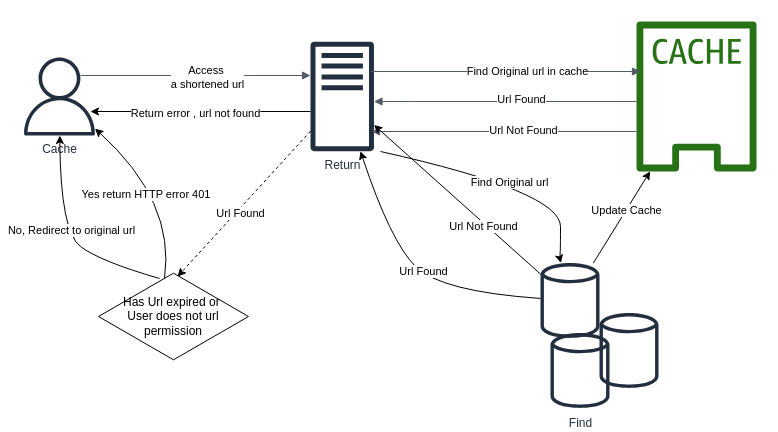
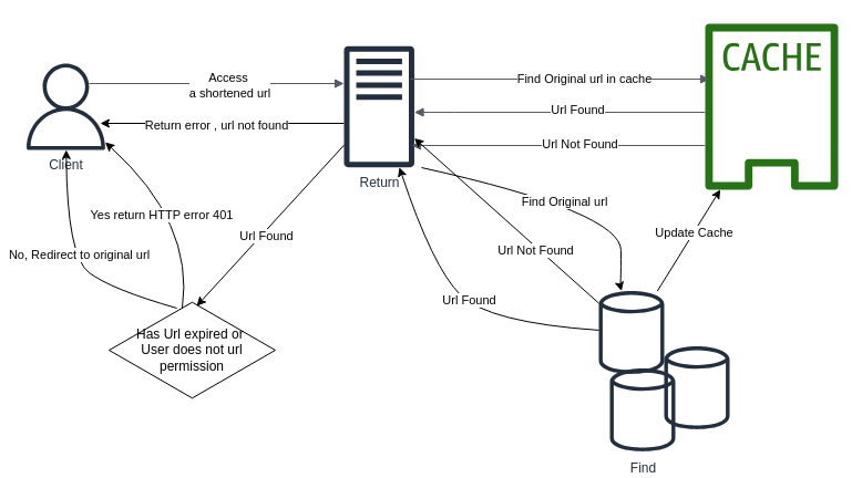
- <mxCell id="2" value="Cache" style="outlineConnect=0;fontColor=#232F3E;gradientColor=none;fillColor=#232F3E;strokeColor=none;dashed=0;verticalLabelPosition=bottom;verticalAlign=top;align=center;html=1;fontSize=12;fontStyle=0;aspect=fixed;pointerEvents=1;shape=mxgraph.aws4.user;" vertex="1" parent="1"><mxGeometry x="20" y="57" width="78" height="78" as="geometry" /></mxCell>
+ <mxCell id="2" value="Client" style="outlineConnect=0;fontColor=#232F3E;gradientColor=none;fillColor=#232F3E;strokeColor=none;dashed=0;verticalLabelPosition=bottom;verticalAlign=top;align=center;html=1;fontSize=12;fontStyle=0;aspect=fixed;pointerEvents=1;shape=mxgraph.aws4.user;" vertex="1" parent="1"><mxGeometry x="20" y="57" width="78" height="78" as="geometry" /></mxCell>
- <mxCell id="17" value="" style="endArrow=classic;html=1;entryX=0.527;entryY=0.056;entryDx=0;entryDy=0;entryPerimeter=0;dashed=1;" edge="1" parent="1" source="6" target="16"><mxGeometry width="50" height="50" relative="1" as="geometry"><mxPoint x="260" y="211" as="sourcePoint" /><mxPoint x="310" y="161" as="targetPoint" /></mxGeometry></mxCell>
+ <mxCell id="17" value="" style="endArrow=classic;html=1;entryX=0.527;entryY=0.056;entryDx=0;entryDy=0;entryPerimeter=0;" edge="1" parent="1" source="6" target="16"><mxGeometry width="50" height="50" relative="1" as="geometry"><mxPoint x="260" y="211" as="sourcePoint" /><mxPoint x="310" y="161" as="targetPoint" /></mxGeometry></mxCell>
